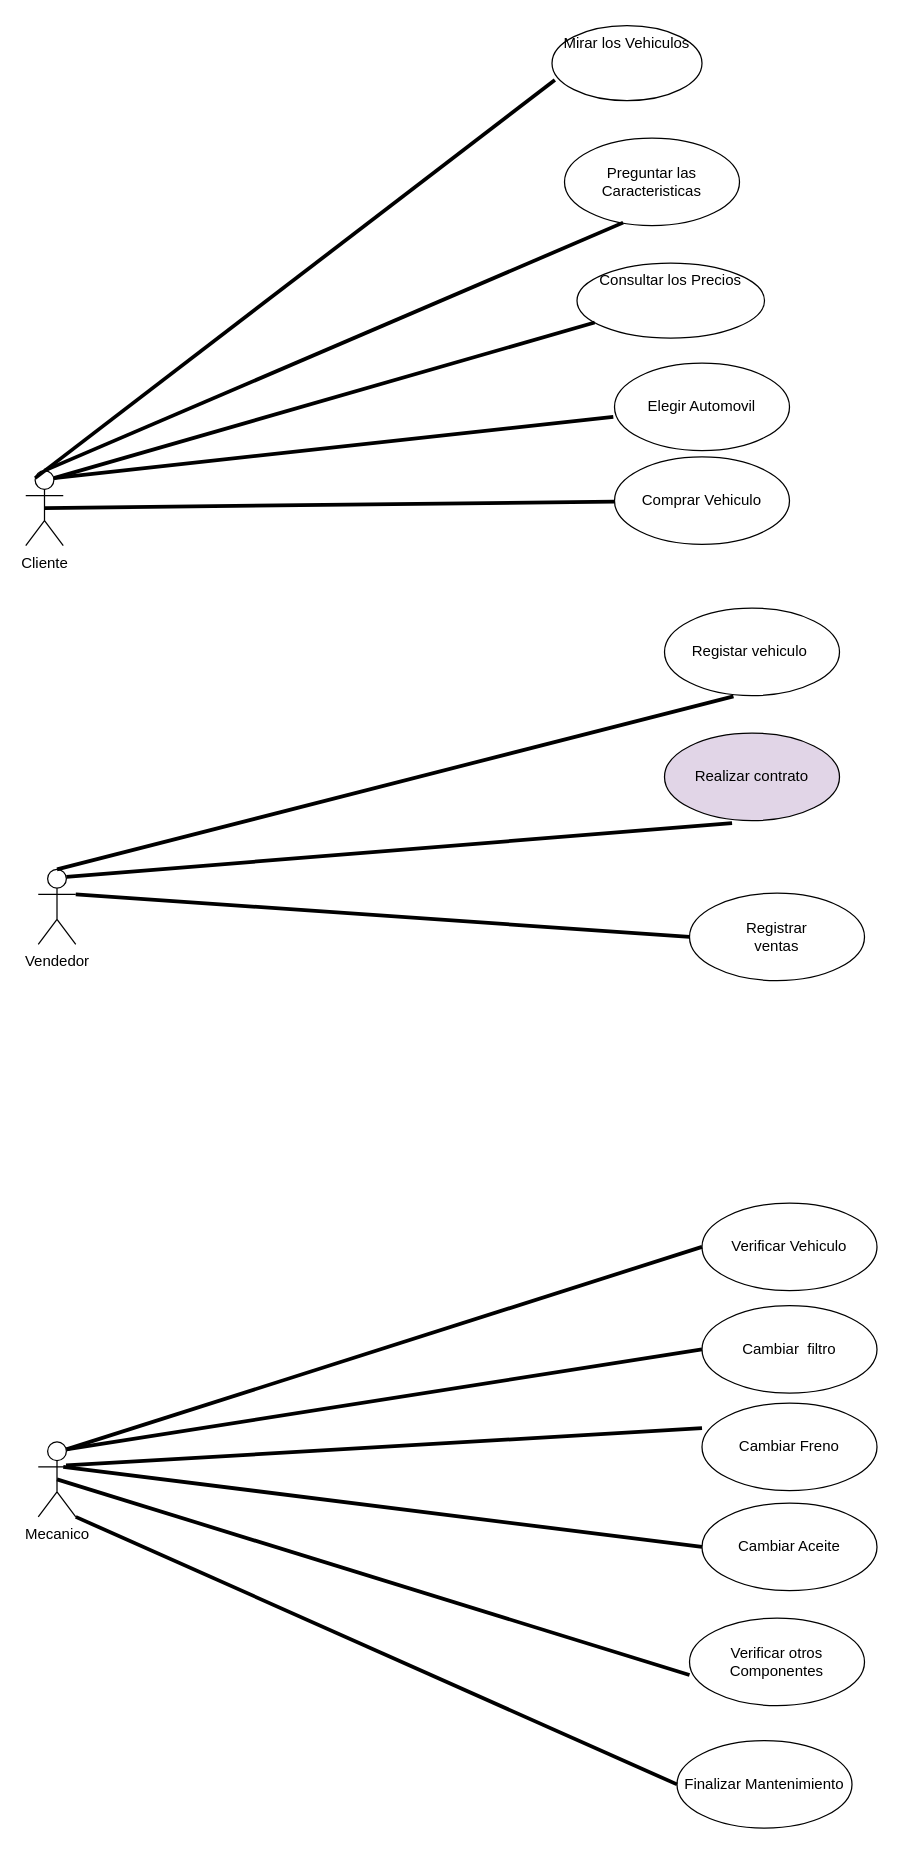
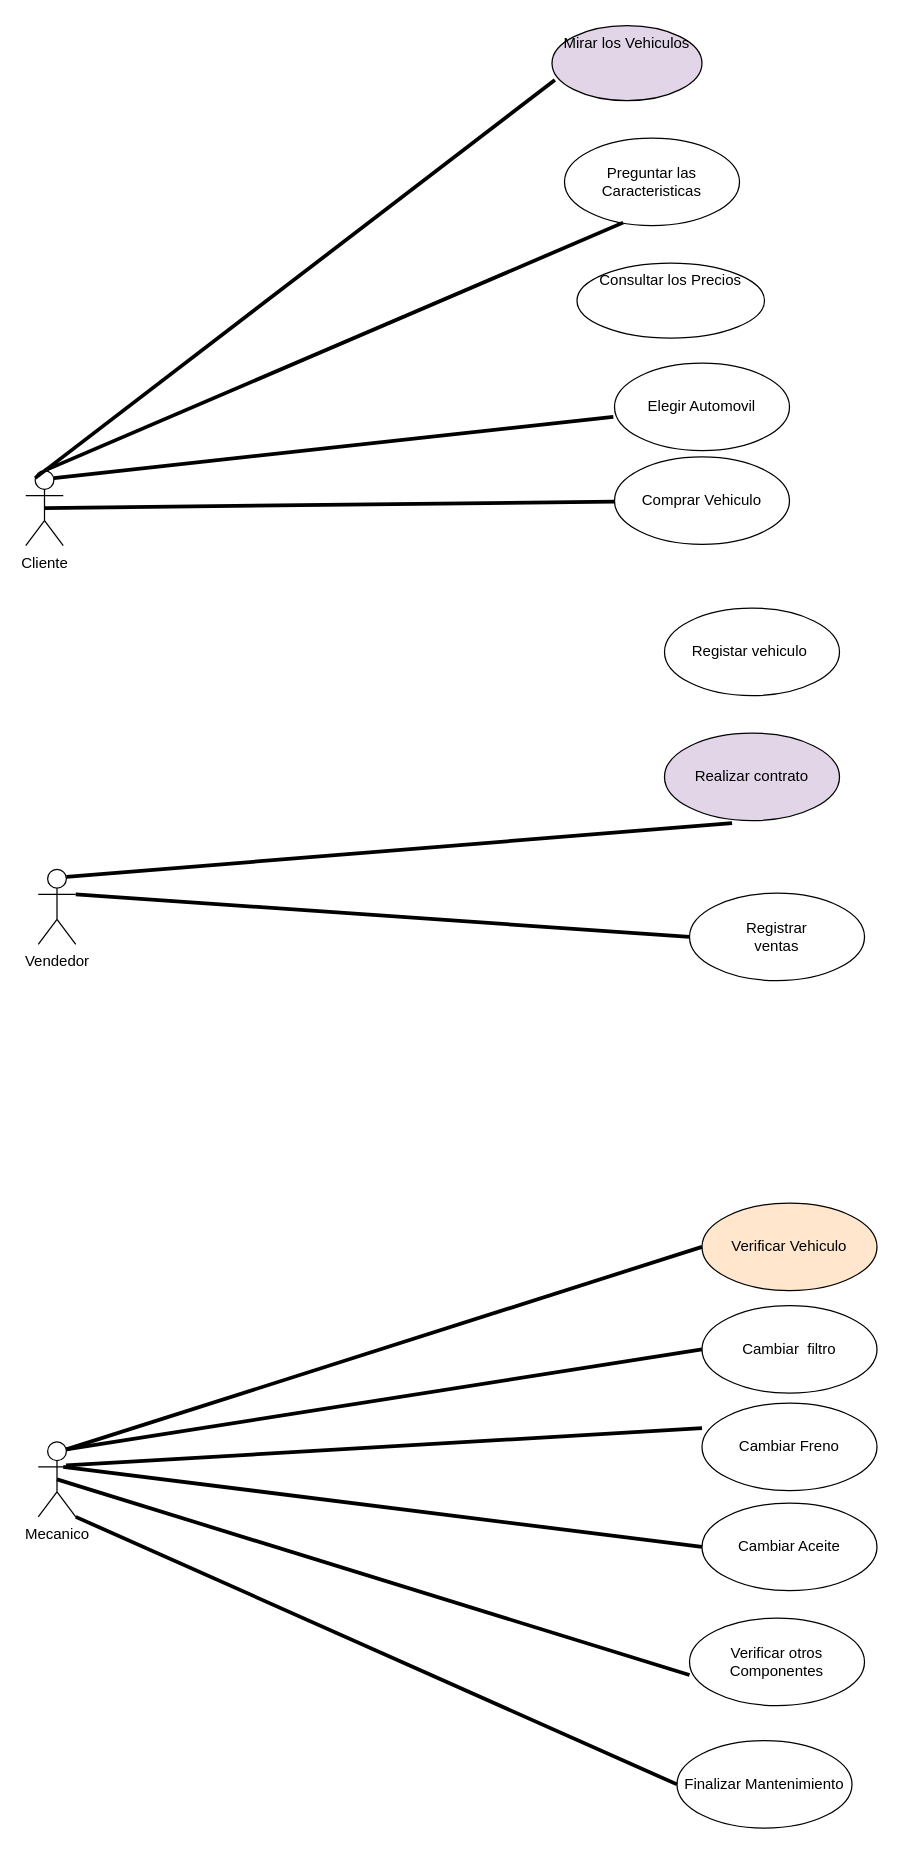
- <mxCell id="3" value="Mirar los Vehiculos" style="ellipse;whiteSpace=wrap;html=1;verticalAlign=top;" vertex="1" parent="1"><mxGeometry x="441" y="20" width="120" height="60" as="geometry" /></mxCell>
+ <mxCell id="3" value="Mirar los Vehiculos" style="ellipse;whiteSpace=wrap;html=1;verticalAlign=top;fillColor=#e1d5e7;" vertex="1" parent="1"><mxGeometry x="441" y="20" width="120" height="60" as="geometry" /></mxCell>
- <mxCell id="21" value="" style="endArrow=none;startArrow=none;endFill=0;startFill=0;endSize=8;html=1;verticalAlign=bottom;labelBackgroundColor=none;strokeWidth=3;rounded=0;entryX=0.75;entryY=0.1;entryDx=0;entryDy=0;entryPerimeter=0;" edge="1" parent="1" source="4" target="2"><mxGeometry width="160" relative="1" as="geometry"><mxPoint x="361" y="370" as="sourcePoint" /><mxPoint x="331" y="480" as="targetPoint" /></mxGeometry></mxCell>
- <mxCell id="24" value="" style="endArrow=none;startArrow=none;endFill=0;startFill=0;endSize=8;html=1;verticalAlign=bottom;labelBackgroundColor=none;strokeWidth=3;rounded=0;exitX=0.394;exitY=1.008;exitDx=0;exitDy=0;exitPerimeter=0;entryX=0.5;entryY=0;entryDx=0;entryDy=0;entryPerimeter=0;" edge="1" parent="1" source="8" target="7"><mxGeometry width="160" relative="1" as="geometry"><mxPoint x="271" y="676" as="sourcePoint" /><mxPoint x="66" y="746" as="targetPoint" /></mxGeometry></mxCell>
- <mxCell id="12" value="Verificar Vehiculo&lt;br&gt;" style="ellipse;whiteSpace=wrap;html=1;" vertex="1" parent="1"><mxGeometry x="561" y="962" width="140" height="70" as="geometry" /></mxCell>
+ <mxCell id="12" value="Verificar Vehiculo&lt;br&gt;" style="ellipse;whiteSpace=wrap;html=1;fillColor=#ffe6cc;" vertex="1" parent="1"><mxGeometry x="561" y="962" width="140" height="70" as="geometry" /></mxCell>
